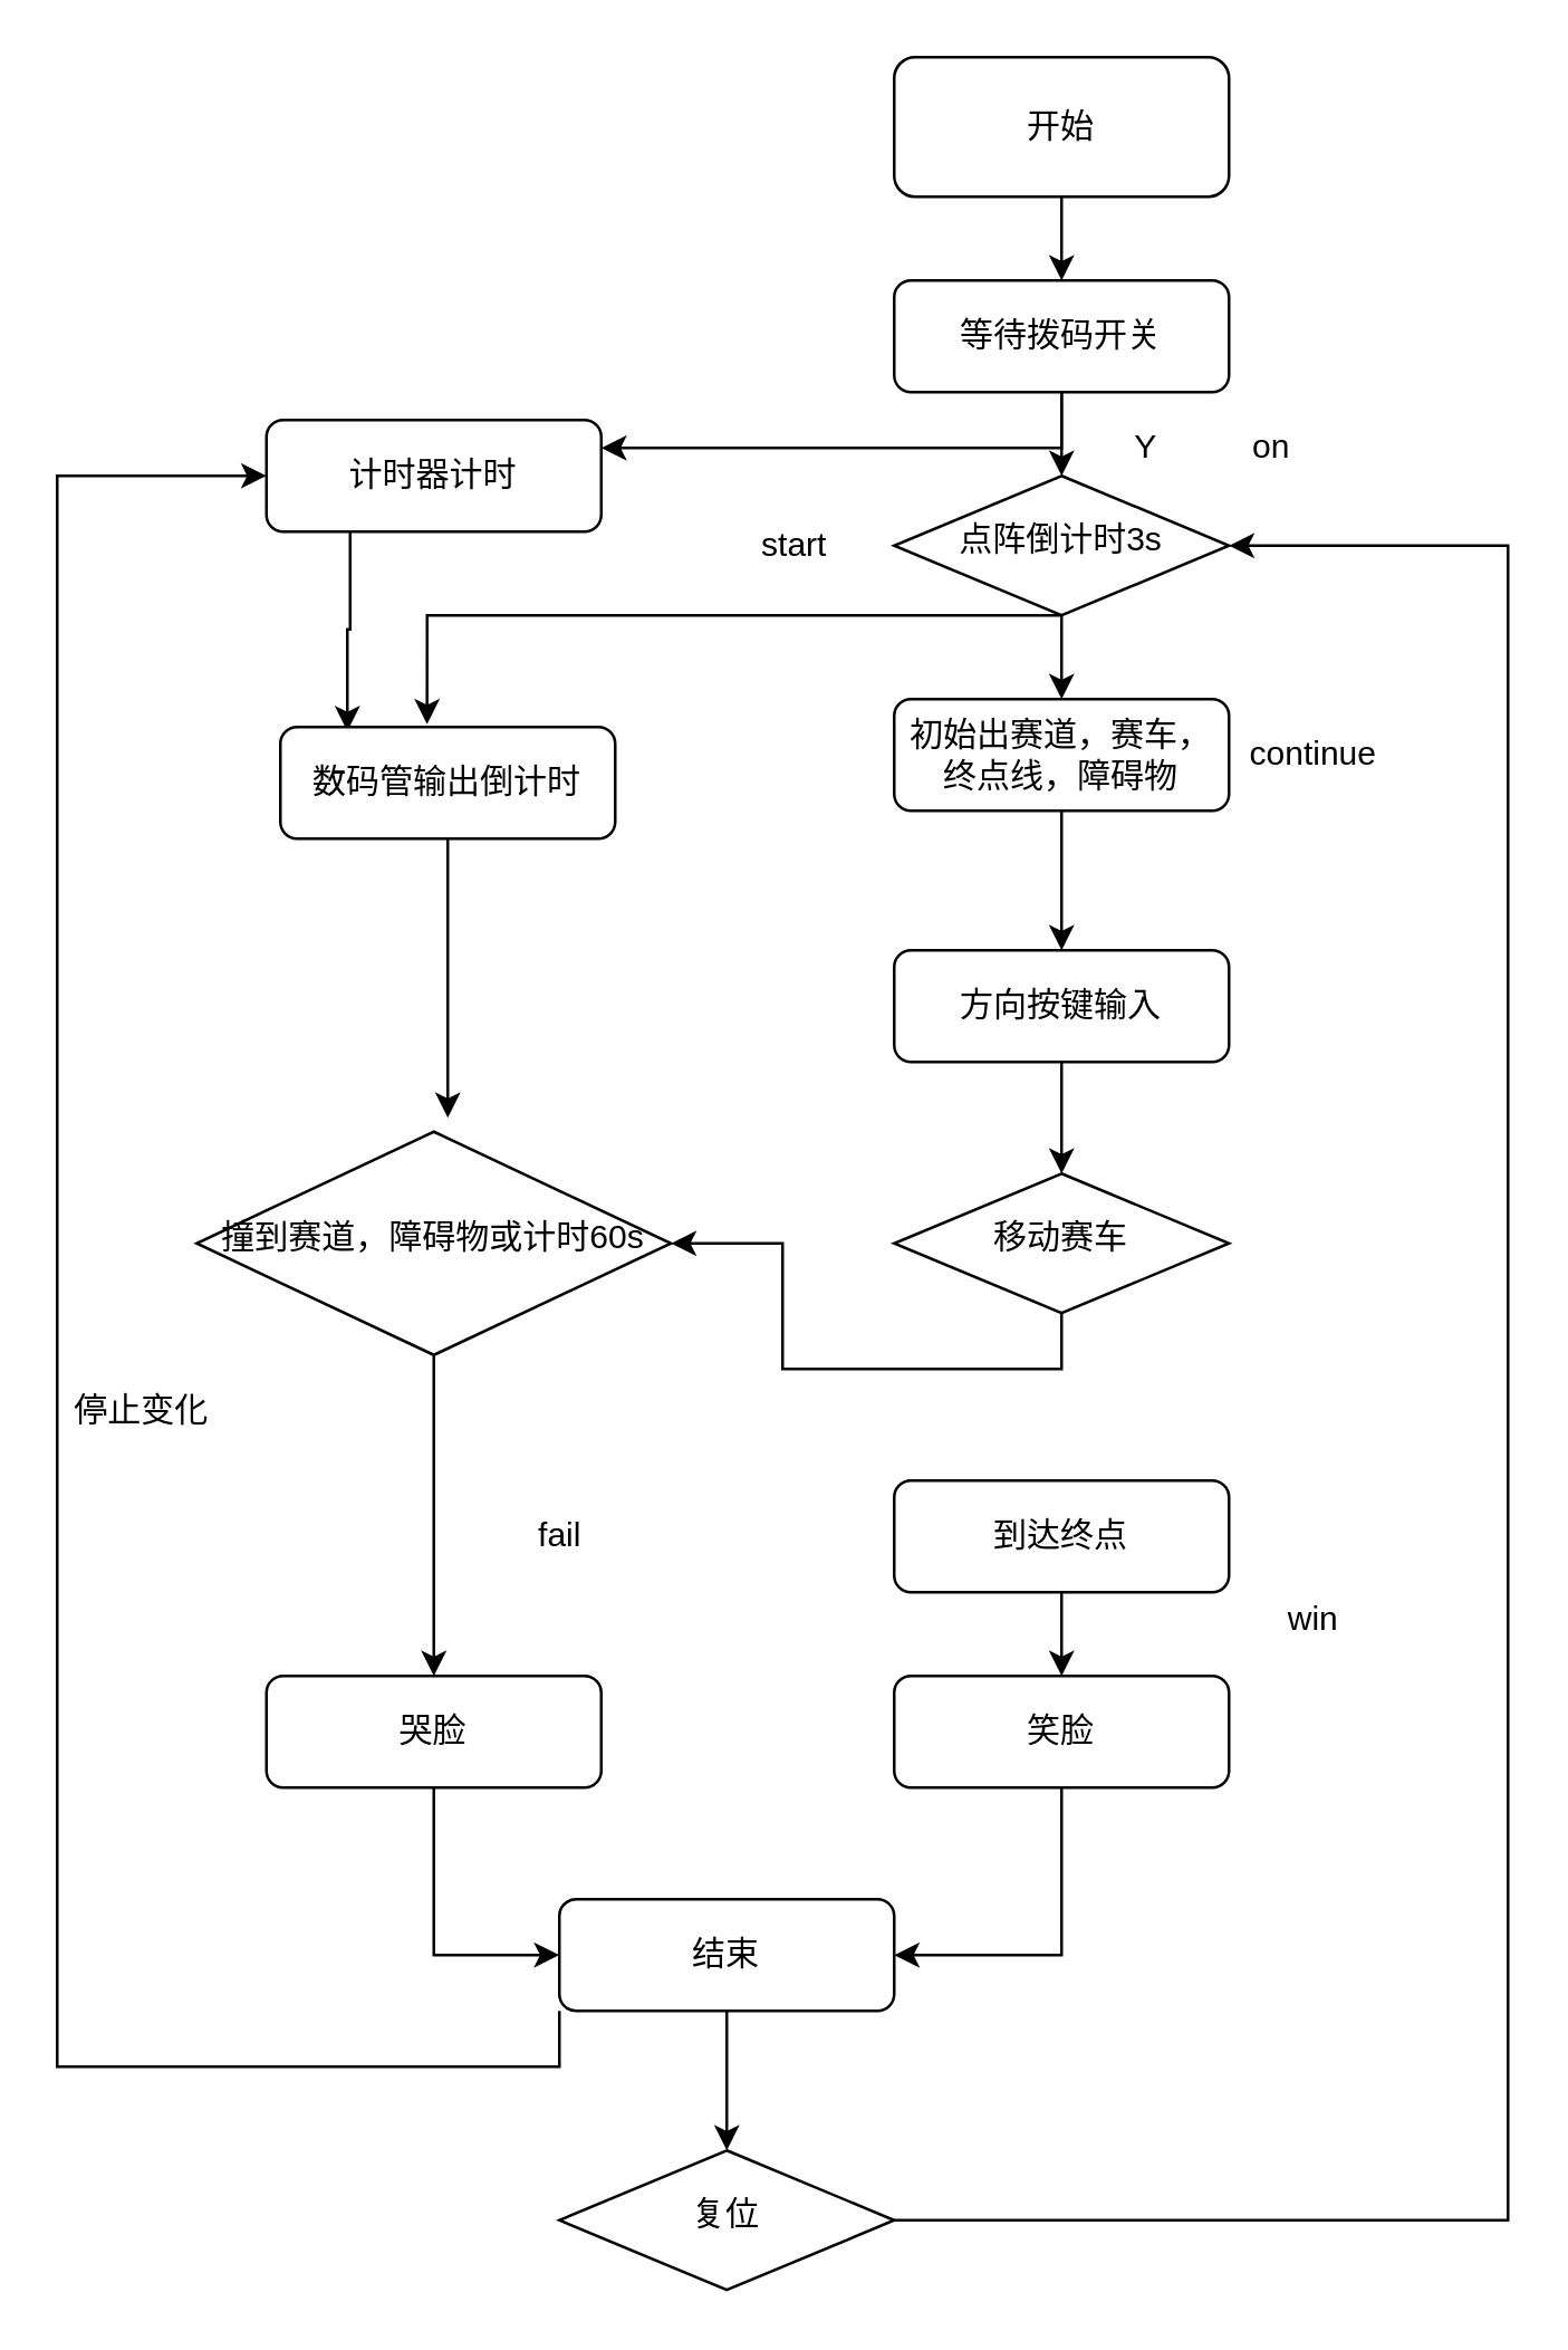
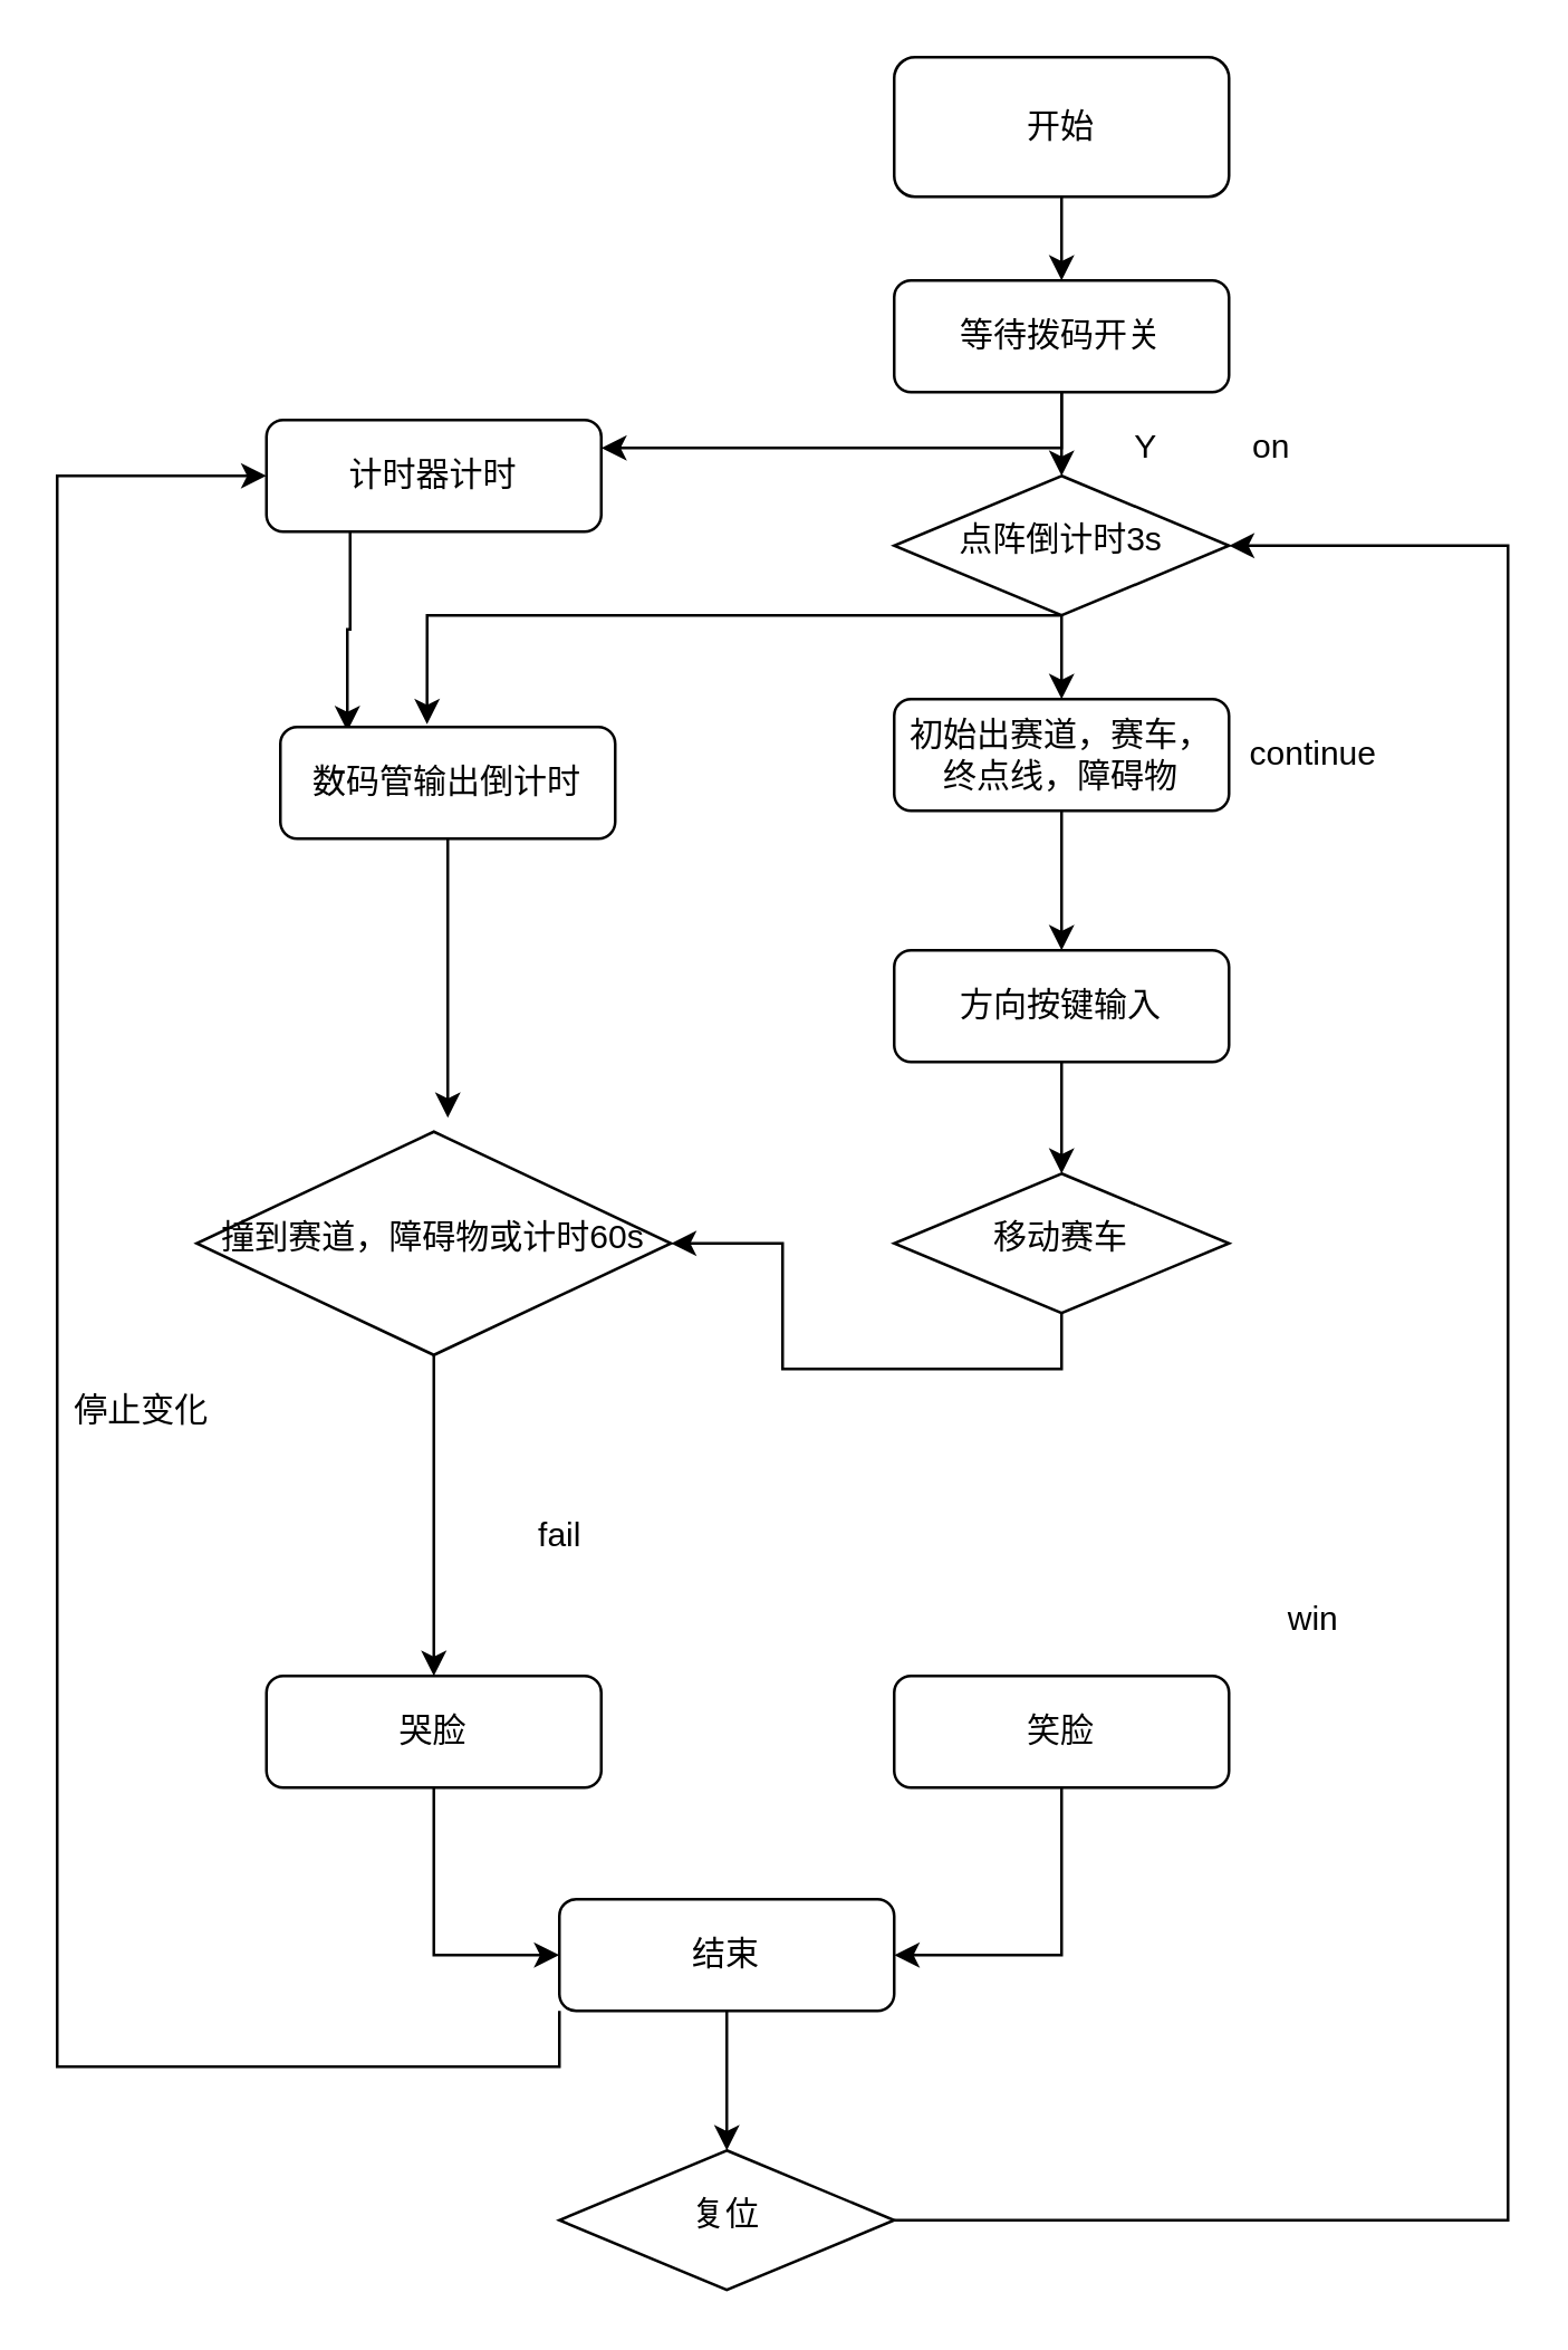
- <mxCell id="39" value="start" style="text;html=1;align=center;verticalAlign=middle;resizable=0;points=[];autosize=1;strokeColor=none;fillColor=none;" vertex="1" parent="1"><mxGeometry x="264" y="185" width="40" height="20" as="geometry" /></mxCell>
- <mxCell id="12" value="到达终点" style="rounded=1;whiteSpace=wrap;html=1;fontSize=12;glass=0;strokeWidth=1;shadow=0;" vertex="1" parent="1"><mxGeometry x="320" y="530" width="120" height="40" as="geometry" /></mxCell>
- <mxCell id="11" style="edgeStyle=orthogonalEdgeStyle;rounded=0;orthogonalLoop=1;jettySize=auto;html=1;exitX=0.5;exitY=1;exitDx=0;exitDy=0;entryX=0.5;entryY=0;entryDx=0;entryDy=0;" edge="1" parent="1" source="12" target="23"><mxGeometry relative="1" as="geometry" /></mxCell>
